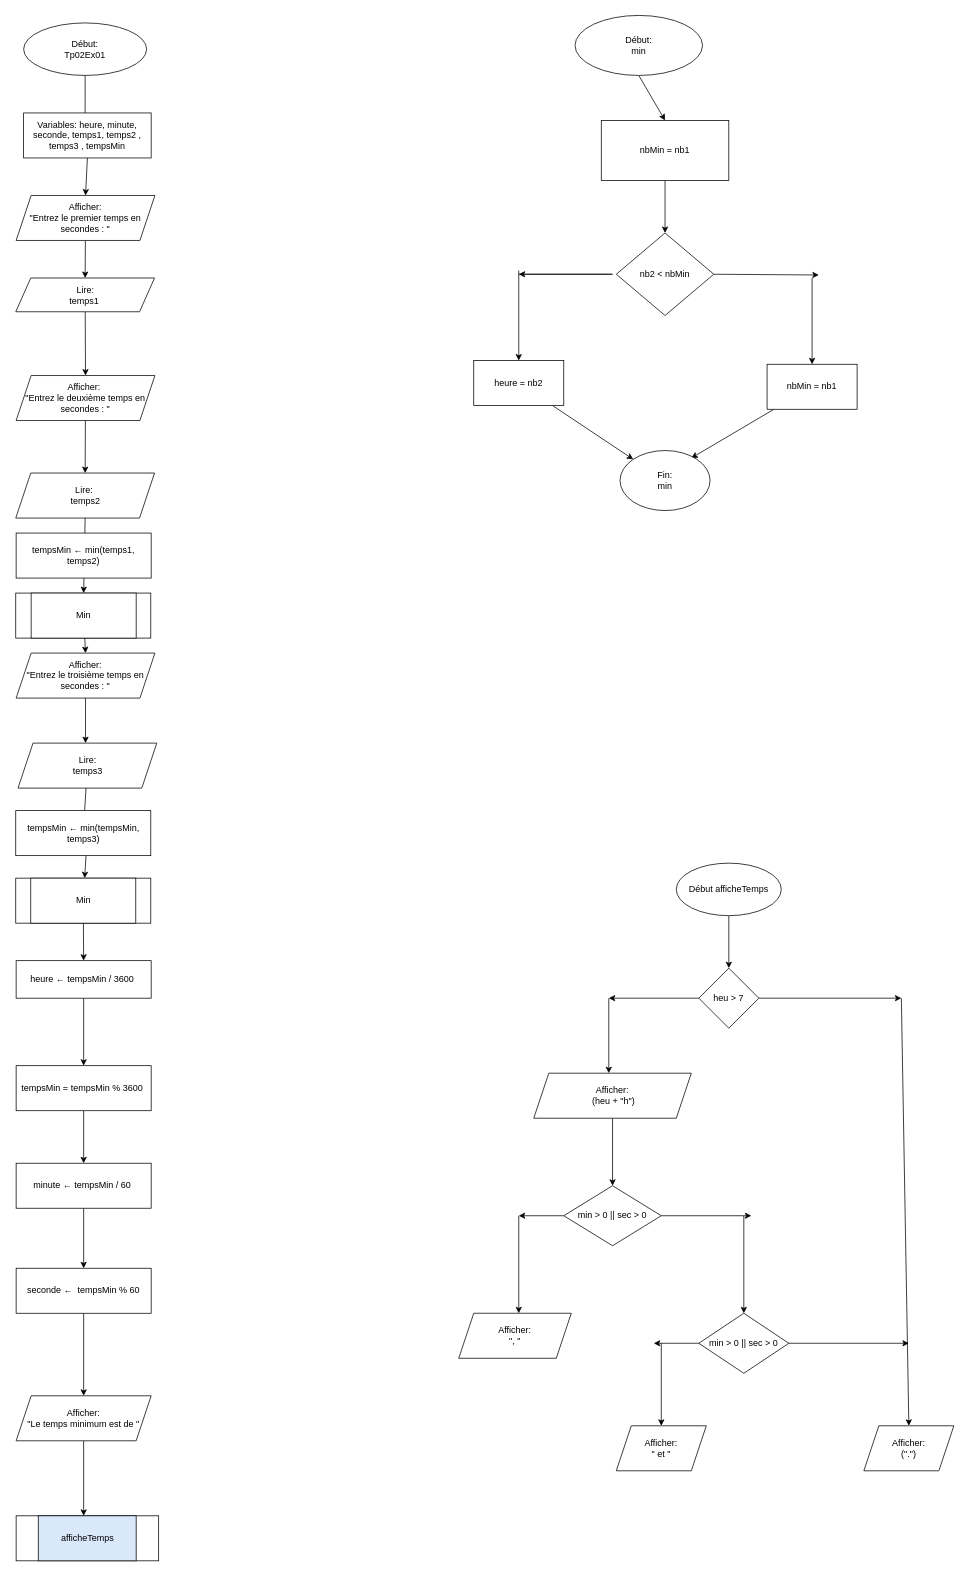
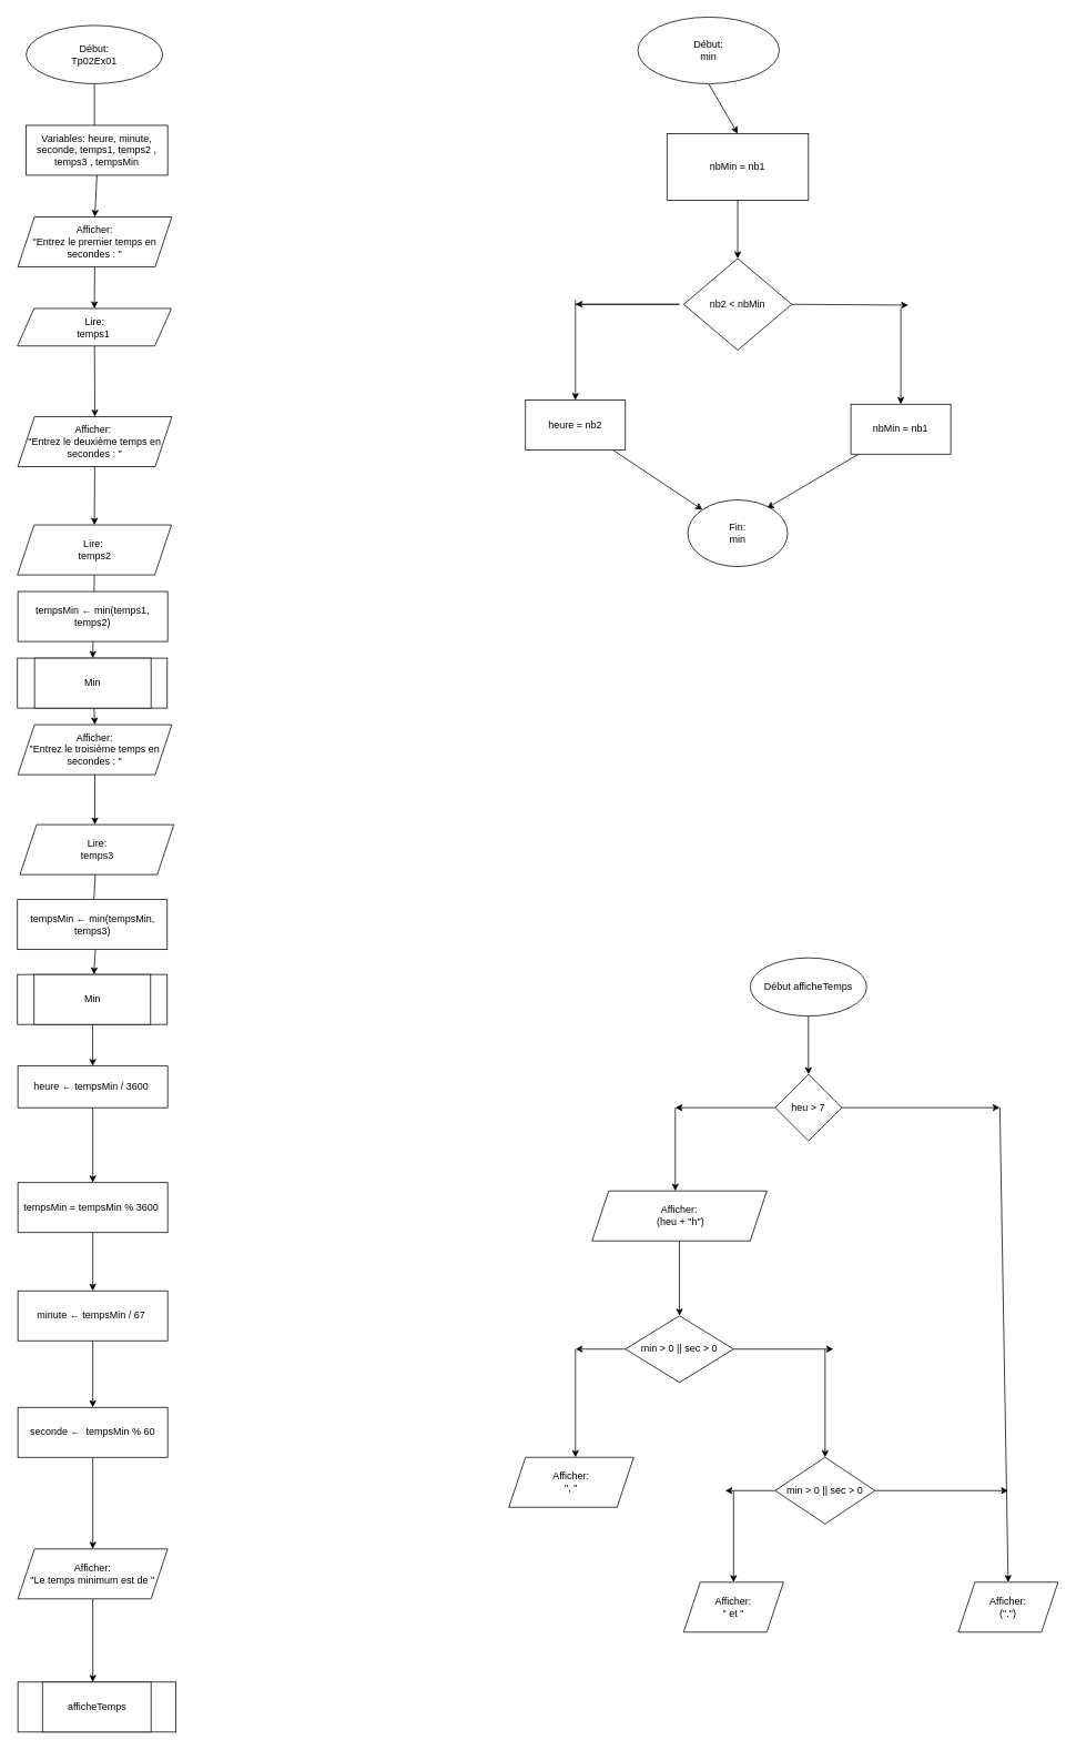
- <mxCell id="46" value="minute&amp;nbsp;&lt;span style=&quot;text-align: left;&quot;&gt;← tempsMin / 60&amp;nbsp;&lt;/span&gt;" style="rounded=0;whiteSpace=wrap;html=1;" vertex="1" parent="1"><mxGeometry x="21" y="1550" width="180" height="60" as="geometry" /></mxCell>
+ <mxCell id="46" value="minute&amp;nbsp;&lt;span style=&quot;text-align: left;&quot;&gt;← tempsMin / 67&amp;nbsp;&lt;/span&gt;" style="rounded=0;whiteSpace=wrap;html=1;" vertex="1" parent="1"><mxGeometry x="21" y="1550" width="180" height="60" as="geometry" /></mxCell>
- <mxCell id="52" value="afficheTemps" style="rounded=0;whiteSpace=wrap;html=1;fillColor=#dae8fc;" vertex="1" parent="1"><mxGeometry x="50.5" y="2020" width="130.5" height="60" as="geometry" /></mxCell>
+ <mxCell id="52" value="afficheTemps" style="rounded=0;whiteSpace=wrap;html=1;" vertex="1" parent="1"><mxGeometry x="50.5" y="2020" width="130.5" height="60" as="geometry" /></mxCell>
